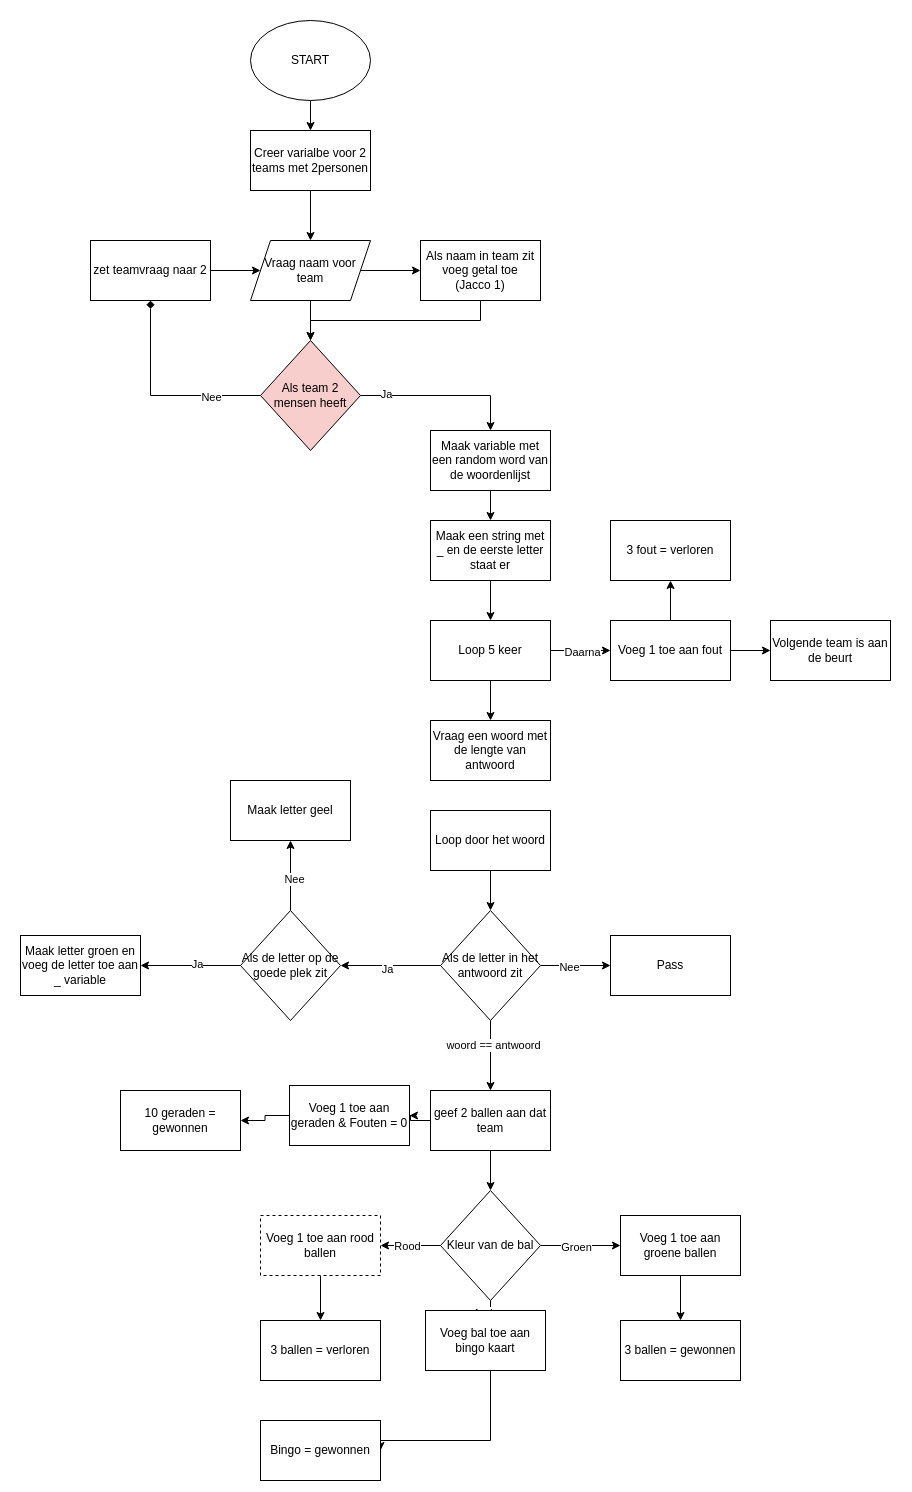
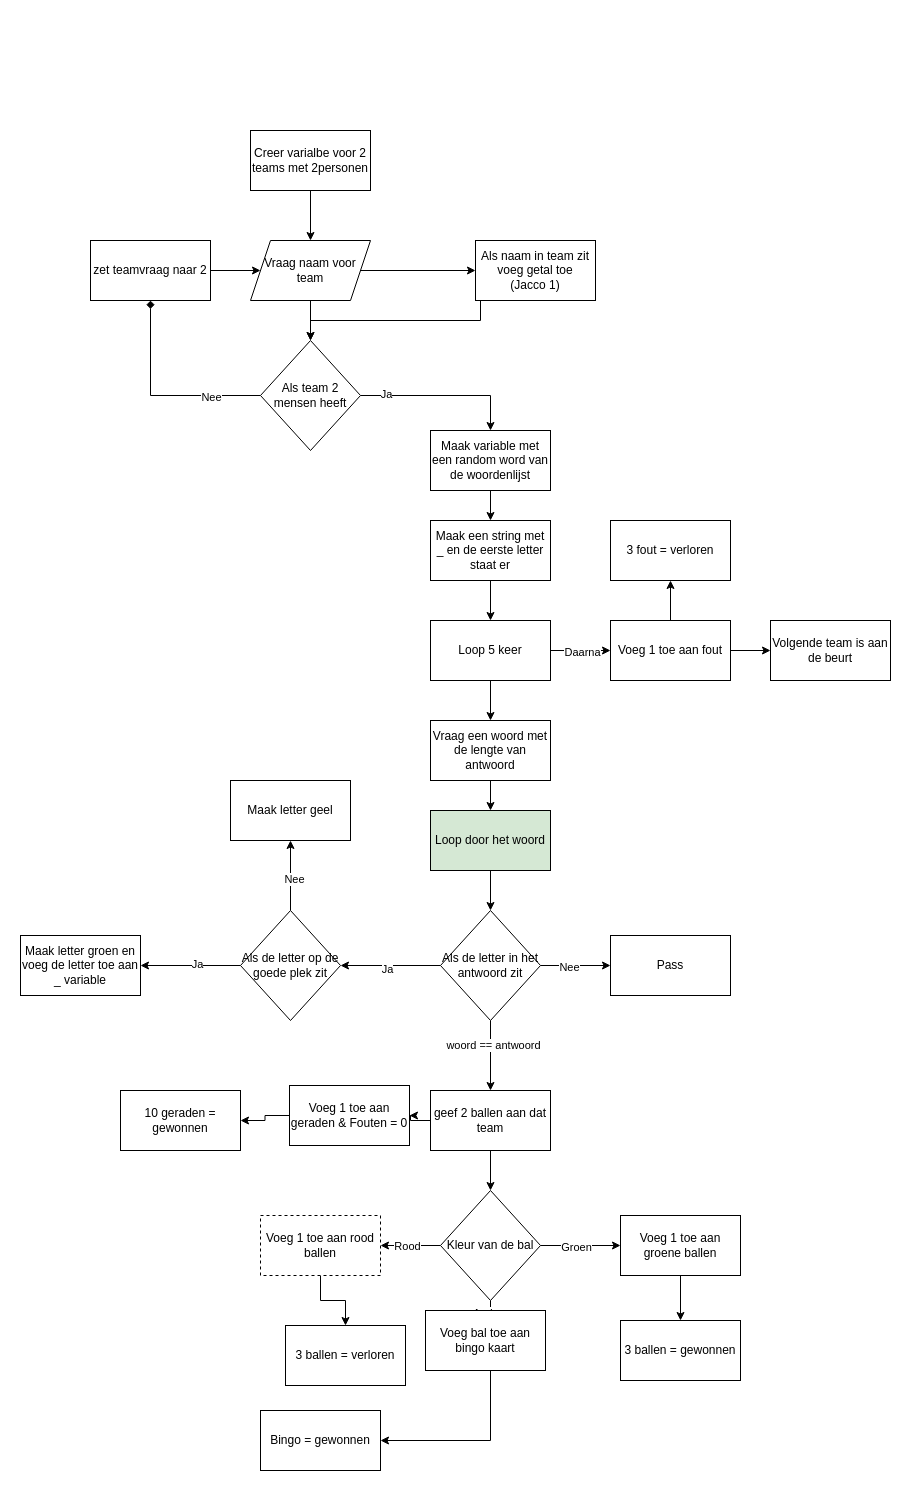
- <mxCell id="3" value="START" style="ellipse;whiteSpace=wrap;html=1;" vertex="1" parent="1"><mxGeometry x="250" y="20" width="120" height="80" as="geometry" /></mxCell>
- <mxCell id="2" style="edgeStyle=orthogonalEdgeStyle;rounded=0;orthogonalLoop=1;jettySize=auto;html=1;entryX=0.5;entryY=0;entryDx=0;entryDy=0;" edge="1" parent="1" source="3" target="8"><mxGeometry relative="1" as="geometry" /></mxCell>
- <mxCell id="10" value="Als naam in team zit voeg getal toe&lt;br&gt;(Jacco 1)" style="rounded=0;whiteSpace=wrap;html=1;" vertex="1" parent="1"><mxGeometry x="420" y="240" width="120" height="60" as="geometry" /></mxCell>
+ <mxCell id="10" value="Als naam in team zit voeg getal toe&lt;br&gt;(Jacco 1)" style="rounded=0;whiteSpace=wrap;html=1;" vertex="1" parent="1"><mxGeometry x="475" y="240" width="120" height="60" as="geometry" /></mxCell>
- <mxCell id="15" value="Als team 2 mensen heeft" style="rhombus;whiteSpace=wrap;html=1;fillColor=#f8cecc;" vertex="1" parent="1"><mxGeometry x="260" y="340" width="100" height="110" as="geometry" /></mxCell>
+ <mxCell id="15" value="Als team 2 mensen heeft" style="rhombus;whiteSpace=wrap;html=1;" vertex="1" parent="1"><mxGeometry x="260" y="340" width="100" height="110" as="geometry" /></mxCell>
+ <mxCell id="26" style="edgeStyle=orthogonalEdgeStyle;rounded=0;orthogonalLoop=1;jettySize=auto;html=1;entryX=0.5;entryY=0;entryDx=0;entryDy=0;" edge="1" parent="1" source="27" target="29"><mxGeometry relative="1" as="geometry" /></mxCell>
- <mxCell id="29" value="Loop door het woord" style="rounded=0;whiteSpace=wrap;html=1;" vertex="1" parent="1"><mxGeometry x="430" y="810" width="120" height="60" as="geometry" /></mxCell>
+ <mxCell id="29" value="Loop door het woord" style="rounded=0;whiteSpace=wrap;html=1;fillColor=#d5e8d4;" vertex="1" parent="1"><mxGeometry x="430" y="810" width="120" height="60" as="geometry" /></mxCell>
- <mxCell id="61" value="3 ballen = verloren" style="rounded=0;whiteSpace=wrap;html=1;" vertex="1" parent="1"><mxGeometry x="260" y="1320" width="120" height="60" as="geometry" /></mxCell>
+ <mxCell id="61" value="3 ballen = verloren" style="rounded=0;whiteSpace=wrap;html=1;" vertex="1" parent="1"><mxGeometry x="285" y="1325" width="120" height="60" as="geometry" /></mxCell>
- <mxCell id="64" value="Bingo = gewonnen" style="rounded=0;whiteSpace=wrap;html=1;" vertex="1" parent="1"><mxGeometry x="260" y="1420" width="120" height="60" as="geometry" /></mxCell>
+ <mxCell id="64" value="Bingo = gewonnen" style="rounded=0;whiteSpace=wrap;html=1;" vertex="1" parent="1"><mxGeometry x="260" y="1410" width="120" height="60" as="geometry" /></mxCell>
